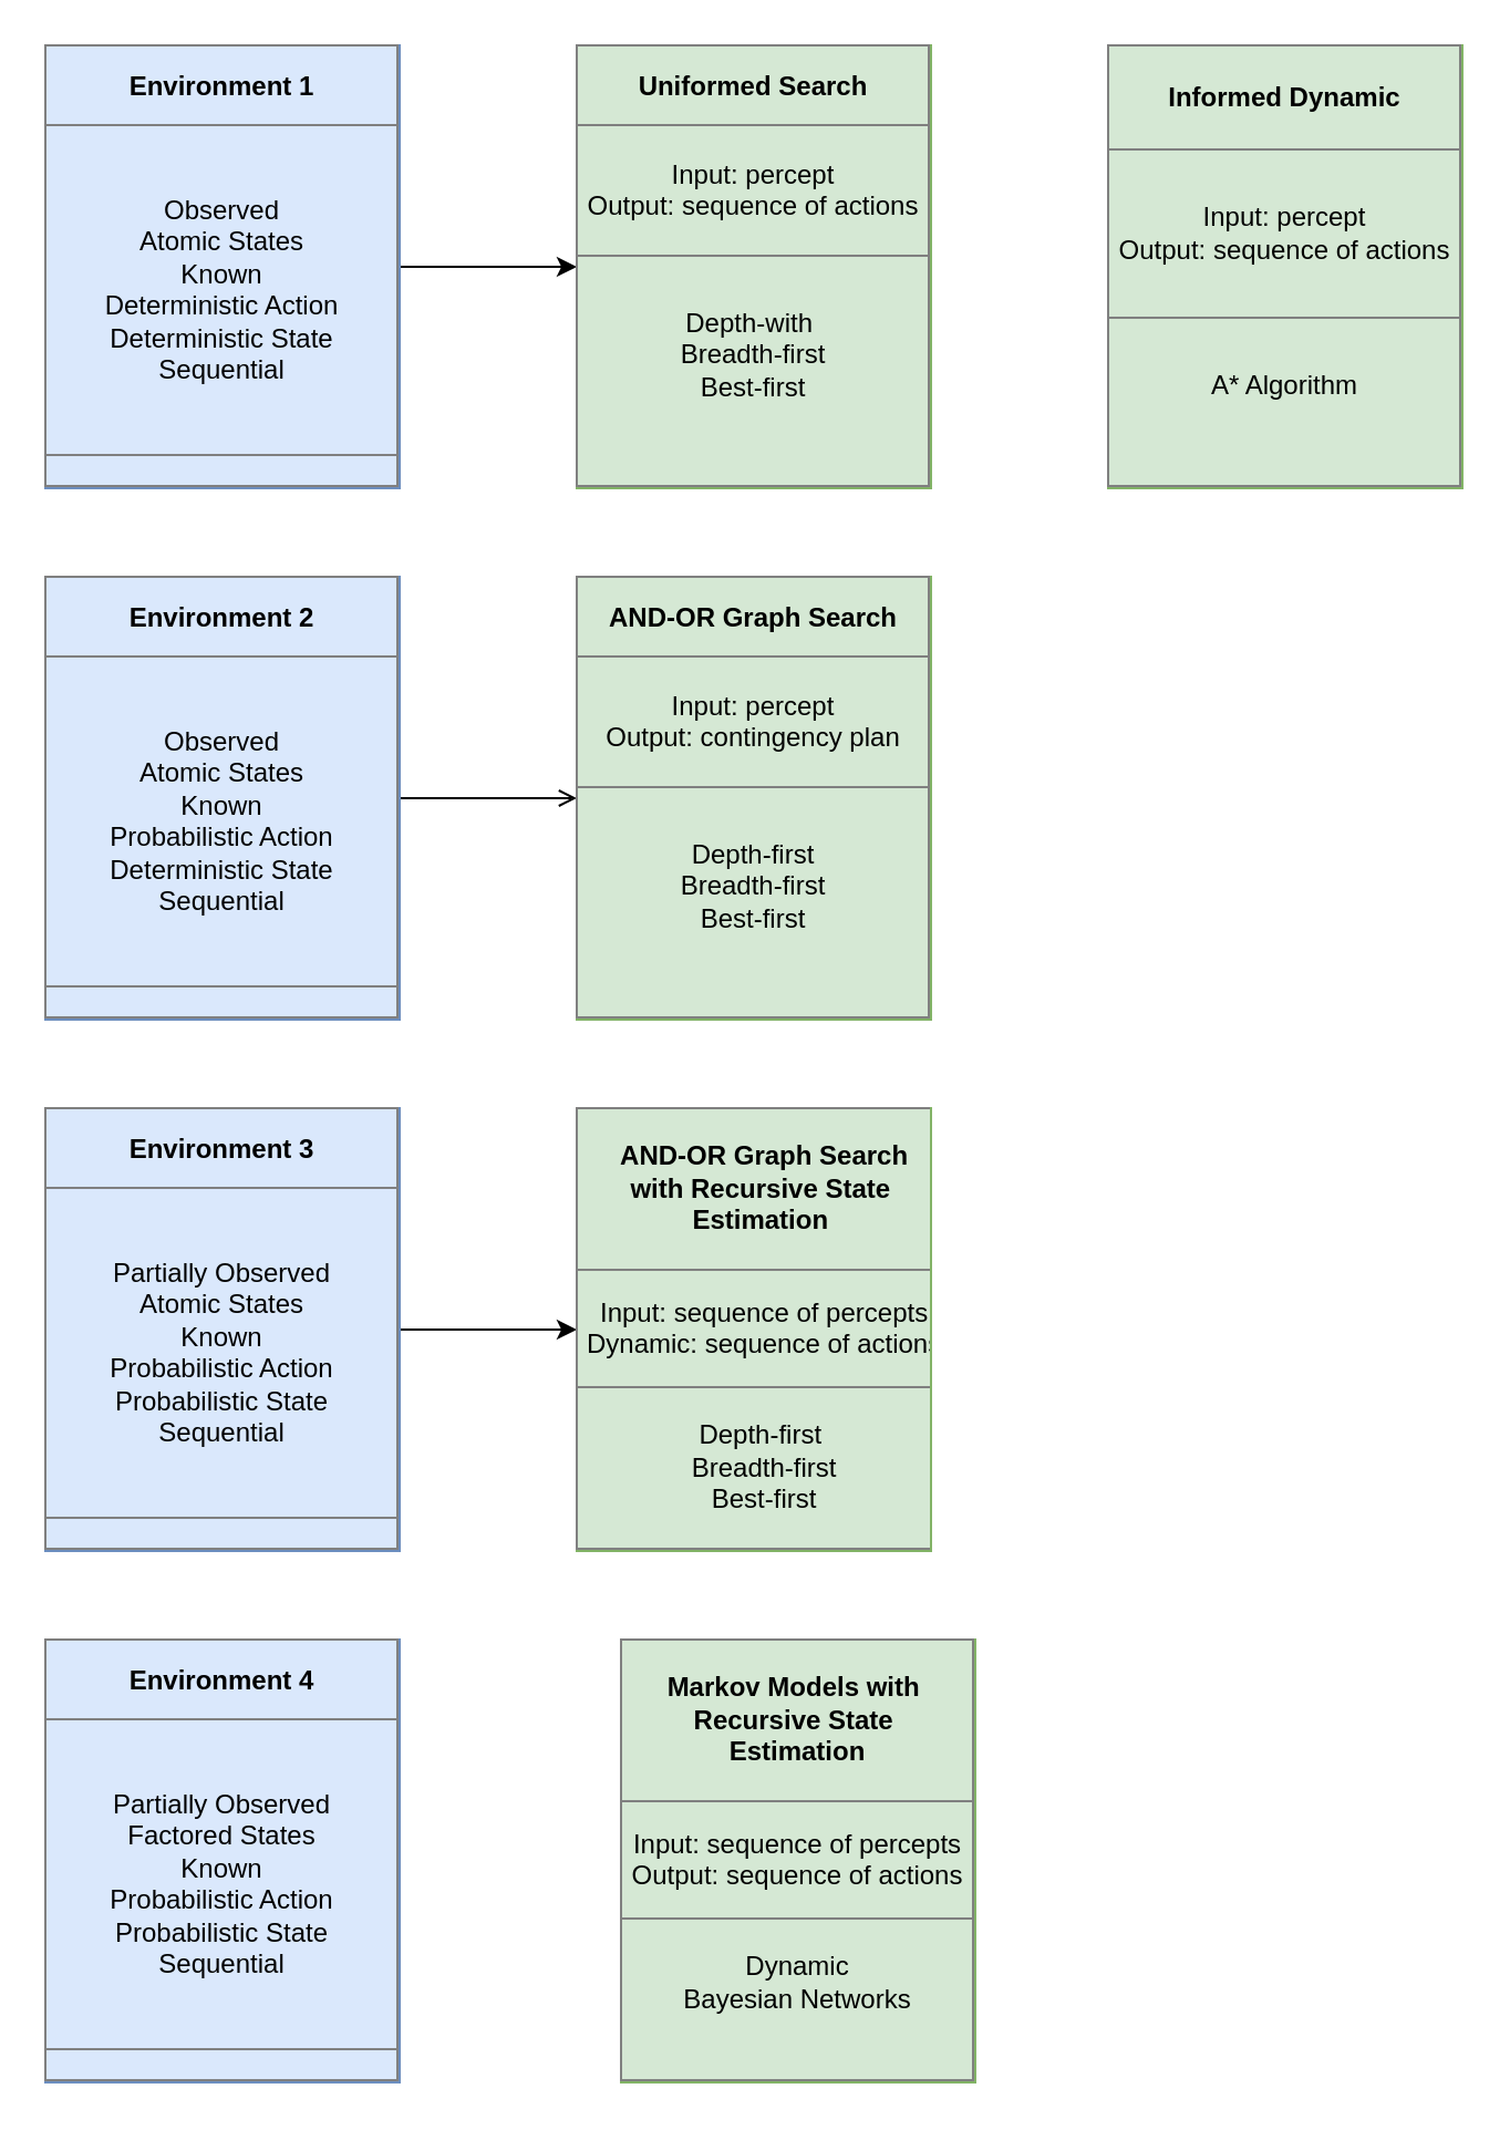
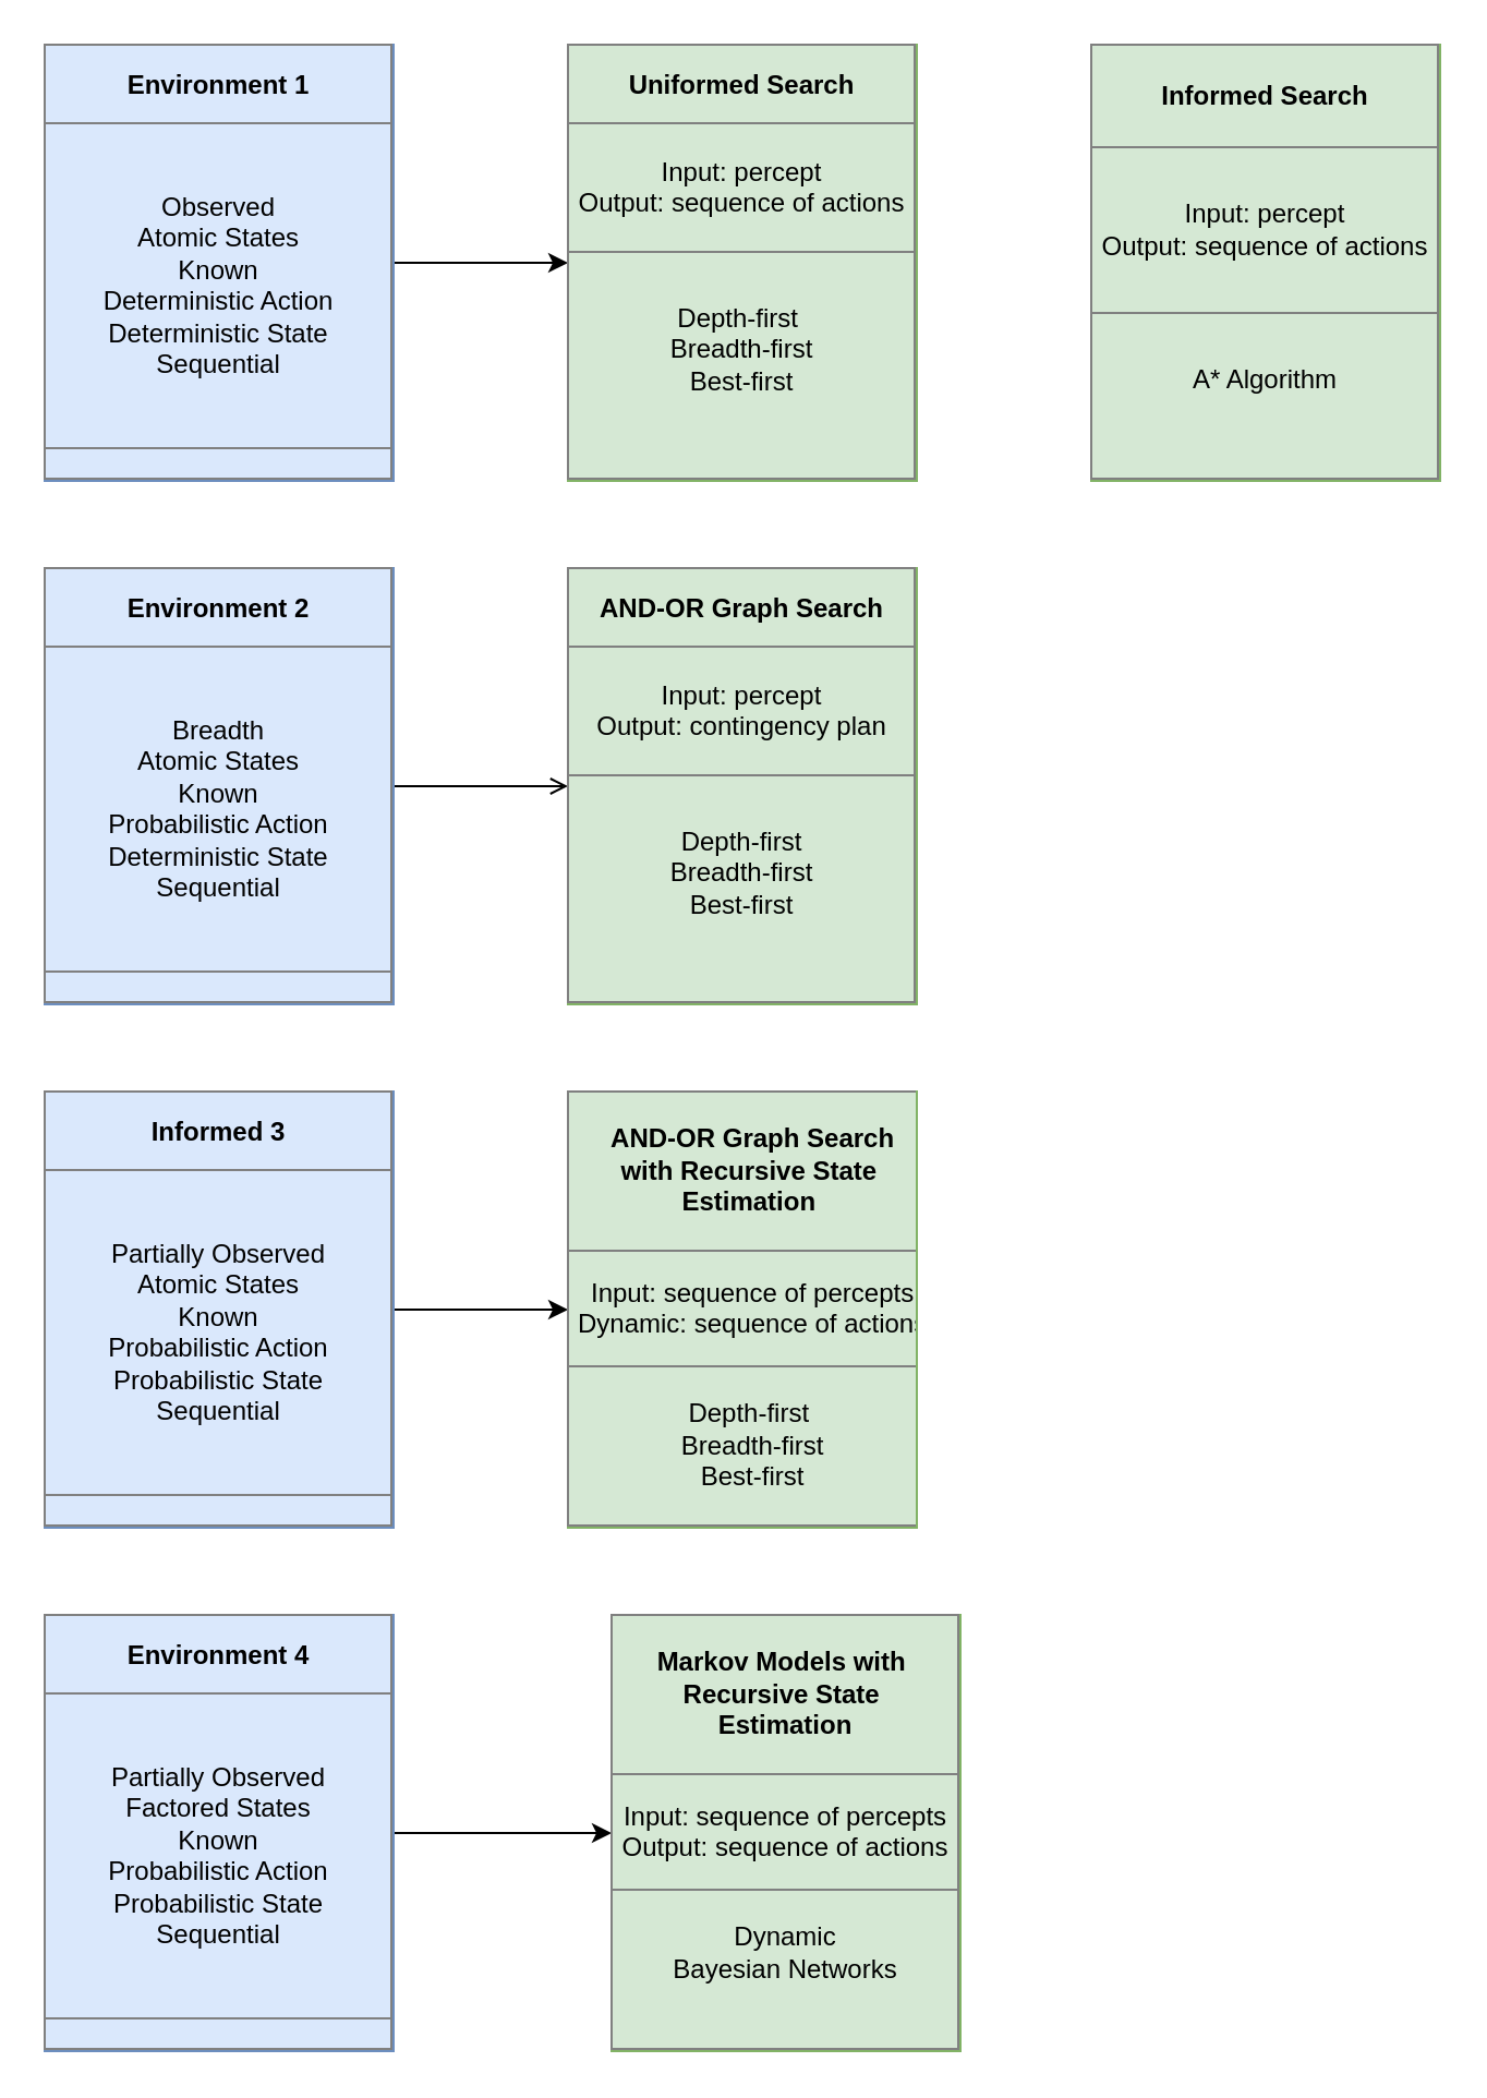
- <mxCell id="5" value="&lt;table border=&quot;1&quot; width=&quot;100%&quot; cellpadding=&quot;4&quot; style=&quot;width: 100% ; height: 100% ; border-collapse: collapse&quot;&gt;&lt;tbody&gt;&lt;tr&gt;&lt;th align=&quot;center&quot;&gt;&lt;b&gt;Informed Dynamic&lt;/b&gt;&lt;/th&gt;&lt;/tr&gt;&lt;tr&gt;&lt;td align=&quot;center&quot;&gt;Input: percept&lt;br&gt;Output: sequence of actions&lt;br&gt;&lt;/td&gt;&lt;/tr&gt;&lt;tr&gt;&lt;td align=&quot;center&quot;&gt;A* Algorithm&lt;br&gt;&lt;br&gt;&lt;/td&gt;&lt;/tr&gt;&lt;/tbody&gt;&lt;/table&gt;" style="text;html=1;strokeColor=#82b366;fillColor=#d5e8d4;overflow=fill;labelBackgroundColor=none;spacingTop=0;spacingBottom=2;" parent="1" vertex="1"><mxGeometry x="500" y="20" width="160" height="200" as="geometry" /></mxCell>
+ <mxCell id="5" value="&lt;table border=&quot;1&quot; width=&quot;100%&quot; cellpadding=&quot;4&quot; style=&quot;width: 100% ; height: 100% ; border-collapse: collapse&quot;&gt;&lt;tbody&gt;&lt;tr&gt;&lt;th align=&quot;center&quot;&gt;&lt;b&gt;Informed Search&lt;/b&gt;&lt;/th&gt;&lt;/tr&gt;&lt;tr&gt;&lt;td align=&quot;center&quot;&gt;Input: percept&lt;br&gt;Output: sequence of actions&lt;br&gt;&lt;/td&gt;&lt;/tr&gt;&lt;tr&gt;&lt;td align=&quot;center&quot;&gt;A* Algorithm&lt;br&gt;&lt;br&gt;&lt;/td&gt;&lt;/tr&gt;&lt;/tbody&gt;&lt;/table&gt;" style="text;html=1;strokeColor=#82b366;fillColor=#d5e8d4;overflow=fill;labelBackgroundColor=none;spacingTop=0;spacingBottom=2;" parent="1" vertex="1"><mxGeometry x="500" y="20" width="160" height="200" as="geometry" /></mxCell>
- <mxCell id="4" value="&lt;table border=&quot;1&quot; width=&quot;100%&quot; cellpadding=&quot;4&quot; style=&quot;width: 100% ; height: 100% ; border-collapse: collapse&quot;&gt;&lt;tbody&gt;&lt;tr&gt;&lt;th align=&quot;center&quot;&gt;&lt;b&gt;Uniformed Search&lt;/b&gt;&lt;/th&gt;&lt;/tr&gt;&lt;tr&gt;&lt;td align=&quot;center&quot;&gt;Input: percept&lt;br&gt;Output: sequence of actions&lt;br&gt;&lt;/td&gt;&lt;/tr&gt;&lt;tr&gt;&lt;td align=&quot;center&quot;&gt;Depth-with&amp;nbsp;&lt;br&gt;Breadth-first&lt;br&gt;Best-first&lt;br&gt;&lt;br&gt;&lt;/td&gt;&lt;/tr&gt;&lt;/tbody&gt;&lt;/table&gt;" style="text;html=1;strokeColor=#82b366;fillColor=#d5e8d4;overflow=fill;labelBackgroundColor=none;spacingTop=0;spacingBottom=2;" parent="1" vertex="1"><mxGeometry x="260" y="20" width="160" height="200" as="geometry" /></mxCell>
+ <mxCell id="4" value="&lt;table border=&quot;1&quot; width=&quot;100%&quot; cellpadding=&quot;4&quot; style=&quot;width: 100% ; height: 100% ; border-collapse: collapse&quot;&gt;&lt;tbody&gt;&lt;tr&gt;&lt;th align=&quot;center&quot;&gt;&lt;b&gt;Uniformed Search&lt;/b&gt;&lt;/th&gt;&lt;/tr&gt;&lt;tr&gt;&lt;td align=&quot;center&quot;&gt;Input: percept&lt;br&gt;Output: sequence of actions&lt;br&gt;&lt;/td&gt;&lt;/tr&gt;&lt;tr&gt;&lt;td align=&quot;center&quot;&gt;Depth-first&amp;nbsp;&lt;br&gt;Breadth-first&lt;br&gt;Best-first&lt;br&gt;&lt;br&gt;&lt;/td&gt;&lt;/tr&gt;&lt;/tbody&gt;&lt;/table&gt;" style="text;html=1;strokeColor=#82b366;fillColor=#d5e8d4;overflow=fill;labelBackgroundColor=none;spacingTop=0;spacingBottom=2;" parent="1" vertex="1"><mxGeometry x="260" y="20" width="160" height="200" as="geometry" /></mxCell>
- <mxCell id="7" value="&lt;table border=&quot;1&quot; width=&quot;100%&quot; cellpadding=&quot;4&quot; style=&quot;width: 100% ; height: 100% ; border-collapse: collapse&quot;&gt;&lt;tbody&gt;&lt;tr&gt;&lt;th align=&quot;center&quot;&gt;&lt;b&gt;Environment 2&lt;/b&gt;&lt;/th&gt;&lt;/tr&gt;&lt;tr&gt;&lt;td align=&quot;center&quot;&gt;Observed&lt;br&gt;Atomic States&lt;br&gt;Known&lt;br&gt;Probabilistic Action&lt;br&gt;Deterministic State&lt;br&gt;Sequential&lt;/td&gt;&lt;/tr&gt;&lt;tr&gt;&lt;td align=&quot;center&quot;&gt;&lt;/td&gt;&lt;/tr&gt;&lt;/tbody&gt;&lt;/table&gt;" style="text;html=1;strokeColor=#6c8ebf;fillColor=#dae8fc;overflow=fill;labelBackgroundColor=none;spacingTop=0;spacingBottom=2;" parent="1" vertex="1"><mxGeometry x="20" y="260" width="160" height="200" as="geometry" /></mxCell>
+ <mxCell id="7" value="&lt;table border=&quot;1&quot; width=&quot;100%&quot; cellpadding=&quot;4&quot; style=&quot;width: 100% ; height: 100% ; border-collapse: collapse&quot;&gt;&lt;tbody&gt;&lt;tr&gt;&lt;th align=&quot;center&quot;&gt;&lt;b&gt;Environment 2&lt;/b&gt;&lt;/th&gt;&lt;/tr&gt;&lt;tr&gt;&lt;td align=&quot;center&quot;&gt;Breadth&lt;br&gt;Atomic States&lt;br&gt;Known&lt;br&gt;Probabilistic Action&lt;br&gt;Deterministic State&lt;br&gt;Sequential&lt;/td&gt;&lt;/tr&gt;&lt;tr&gt;&lt;td align=&quot;center&quot;&gt;&lt;/td&gt;&lt;/tr&gt;&lt;/tbody&gt;&lt;/table&gt;" style="text;html=1;strokeColor=#6c8ebf;fillColor=#dae8fc;overflow=fill;labelBackgroundColor=none;spacingTop=0;spacingBottom=2;" parent="1" vertex="1"><mxGeometry x="20" y="260" width="160" height="200" as="geometry" /></mxCell>
- <mxCell id="10" value="&lt;table border=&quot;1&quot; width=&quot;100%&quot; cellpadding=&quot;4&quot; style=&quot;width: 100% ; height: 100% ; border-collapse: collapse&quot;&gt;&lt;tbody&gt;&lt;tr&gt;&lt;th align=&quot;center&quot;&gt;&lt;b&gt;Environment 3&lt;/b&gt;&lt;/th&gt;&lt;/tr&gt;&lt;tr&gt;&lt;td align=&quot;center&quot;&gt;Partially Observed&lt;br&gt;Atomic States&lt;br&gt;Known&lt;br&gt;Probabilistic Action&lt;br&gt;Probabilistic State&lt;br&gt;Sequential&lt;/td&gt;&lt;/tr&gt;&lt;tr&gt;&lt;td align=&quot;center&quot;&gt;&lt;/td&gt;&lt;/tr&gt;&lt;/tbody&gt;&lt;/table&gt;" style="text;html=1;strokeColor=#6c8ebf;fillColor=#dae8fc;overflow=fill;labelBackgroundColor=none;spacingTop=0;spacingBottom=2;" parent="1" vertex="1"><mxGeometry x="20" y="500" width="160" height="200" as="geometry" /></mxCell>
+ <mxCell id="10" value="&lt;table border=&quot;1&quot; width=&quot;100%&quot; cellpadding=&quot;4&quot; style=&quot;width: 100% ; height: 100% ; border-collapse: collapse&quot;&gt;&lt;tbody&gt;&lt;tr&gt;&lt;th align=&quot;center&quot;&gt;&lt;b&gt;Informed 3&lt;/b&gt;&lt;/th&gt;&lt;/tr&gt;&lt;tr&gt;&lt;td align=&quot;center&quot;&gt;Partially Observed&lt;br&gt;Atomic States&lt;br&gt;Known&lt;br&gt;Probabilistic Action&lt;br&gt;Probabilistic State&lt;br&gt;Sequential&lt;/td&gt;&lt;/tr&gt;&lt;tr&gt;&lt;td align=&quot;center&quot;&gt;&lt;/td&gt;&lt;/tr&gt;&lt;/tbody&gt;&lt;/table&gt;" style="text;html=1;strokeColor=#6c8ebf;fillColor=#dae8fc;overflow=fill;labelBackgroundColor=none;spacingTop=0;spacingBottom=2;" parent="1" vertex="1"><mxGeometry x="20" y="500" width="160" height="200" as="geometry" /></mxCell>
+ <mxCell id="12" value="" style="edgeStyle=orthogonalEdgeStyle;rounded=0;orthogonalLoop=1;jettySize=auto;html=1;" parent="1" source="13" target="14" edge="1"><mxGeometry relative="1" as="geometry" /></mxCell>
